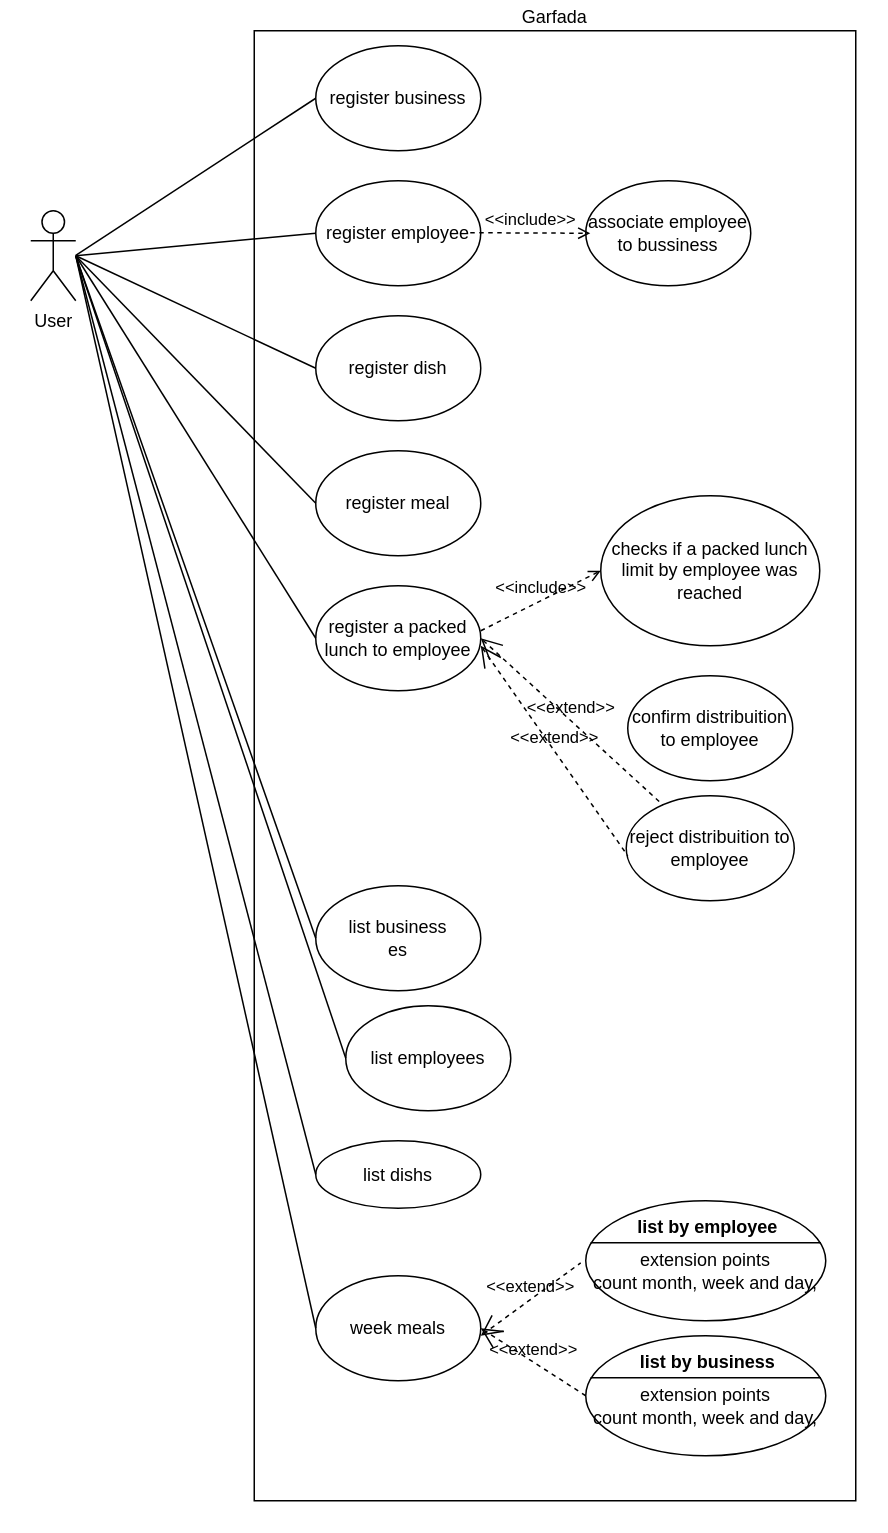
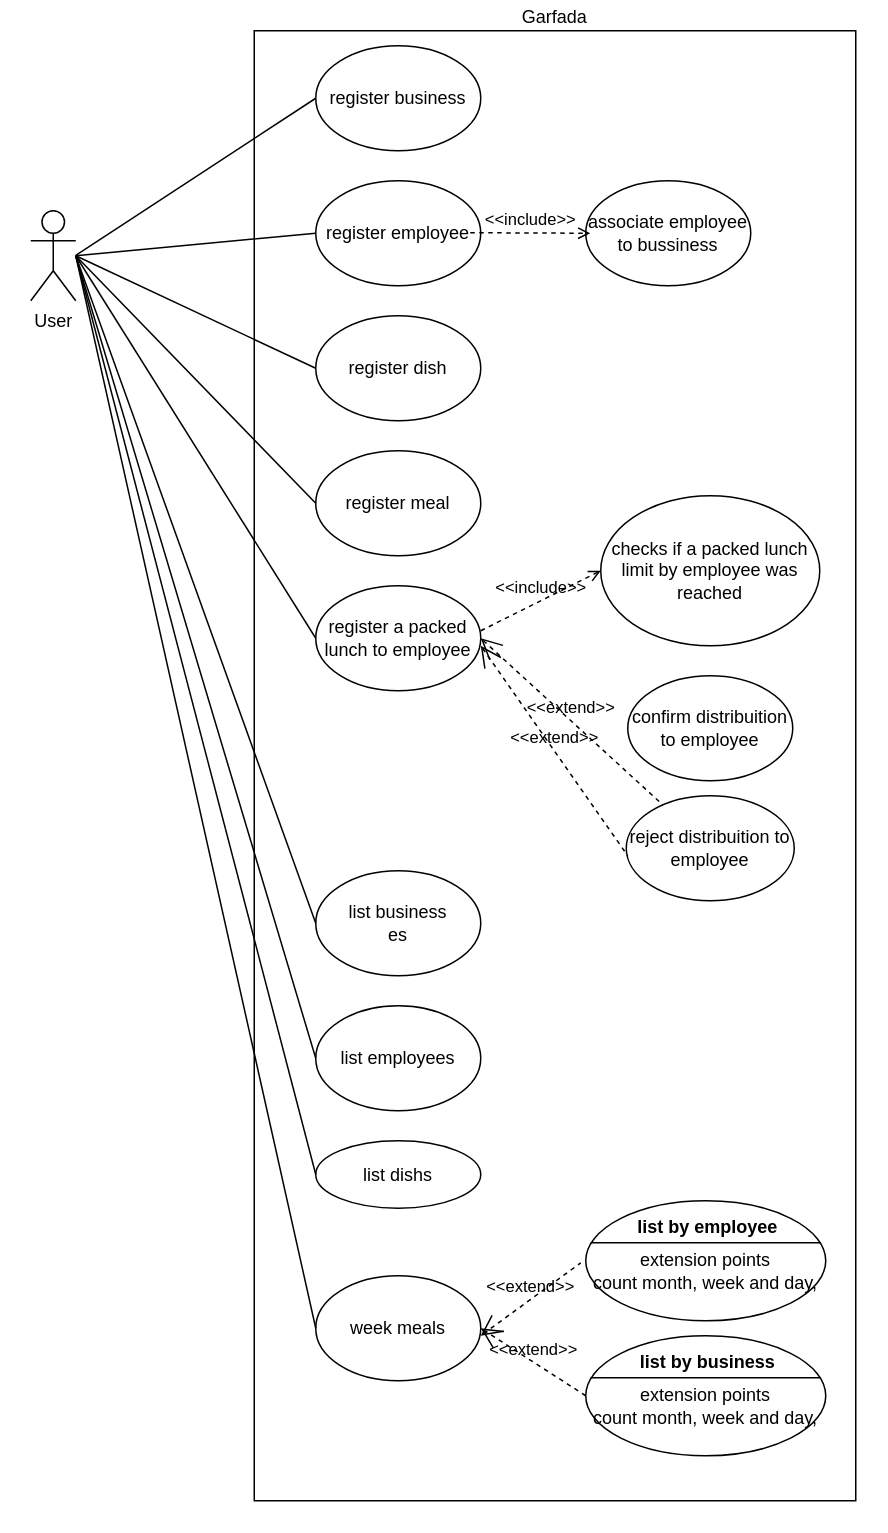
- <mxCell id="20" value="&lt;div&gt;list business&lt;/div&gt;es" style="ellipse;whiteSpace=wrap;html=1;" vertex="1" parent="1"><mxGeometry x="210" y="590" width="110" height="70" as="geometry" /></mxCell>
+ <mxCell id="20" value="&lt;div&gt;list business&lt;/div&gt;es" style="ellipse;whiteSpace=wrap;html=1;" vertex="1" parent="1"><mxGeometry x="210" y="580" width="110" height="70" as="geometry" /></mxCell>
- <mxCell id="19" value="list employees" style="ellipse;whiteSpace=wrap;html=1;" vertex="1" parent="1"><mxGeometry x="230" y="670" width="110" height="70" as="geometry" /></mxCell>
+ <mxCell id="19" value="list employees" style="ellipse;whiteSpace=wrap;html=1;" vertex="1" parent="1"><mxGeometry x="210" y="670" width="110" height="70" as="geometry" /></mxCell>
